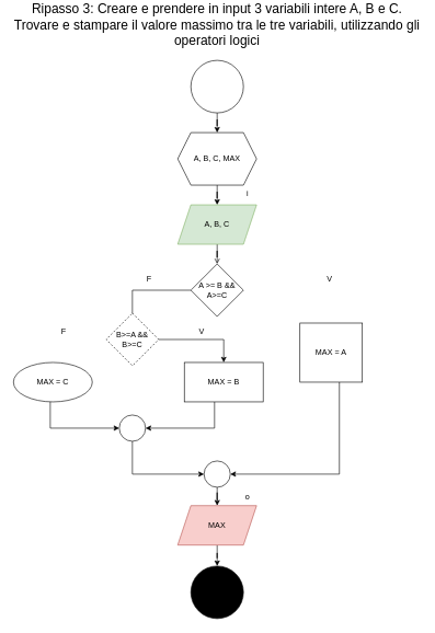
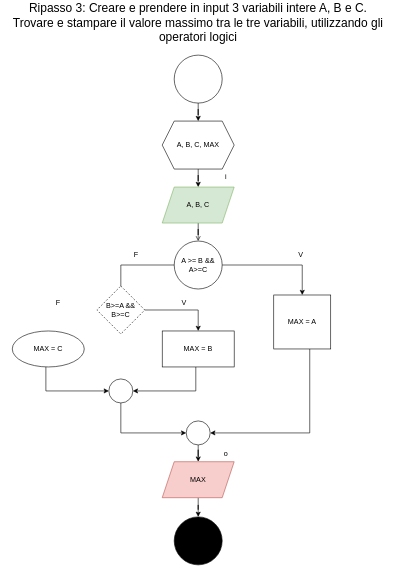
- <mxCell id="12" value="A &amp;gt;= B &amp;amp;&amp;amp; A&amp;gt;=C" style="rhombus;whiteSpace=wrap;html=1;" vertex="1" parent="1"><mxGeometry x="290" y="400" width="80" height="80" as="geometry" /></mxCell>
+ <mxCell id="12" value="A &amp;gt;= B &amp;amp;&amp;amp; A&amp;gt;=C" style="ellipse;whiteSpace=wrap;html=1;" vertex="1" parent="1"><mxGeometry x="290" y="400" width="80" height="80" as="geometry" /></mxCell>
+ <mxCell id="11" value="" style="edgeStyle=orthogonalEdgeStyle;rounded=0;orthogonalLoop=1;jettySize=auto;html=1;" edge="1" parent="1" source="12" target="20"><mxGeometry relative="1" as="geometry" /></mxCell>
- <mxCell id="24" value="MAX = B" style="whiteSpace=wrap;html=1;" vertex="1" parent="1"><mxGeometry x="280" y="550" width="120" height="60" as="geometry" /></mxCell>
+ <mxCell id="24" value="MAX = B" style="whiteSpace=wrap;html=1;" vertex="1" parent="1"><mxGeometry x="270" y="550" width="120" height="60" as="geometry" /></mxCell>
